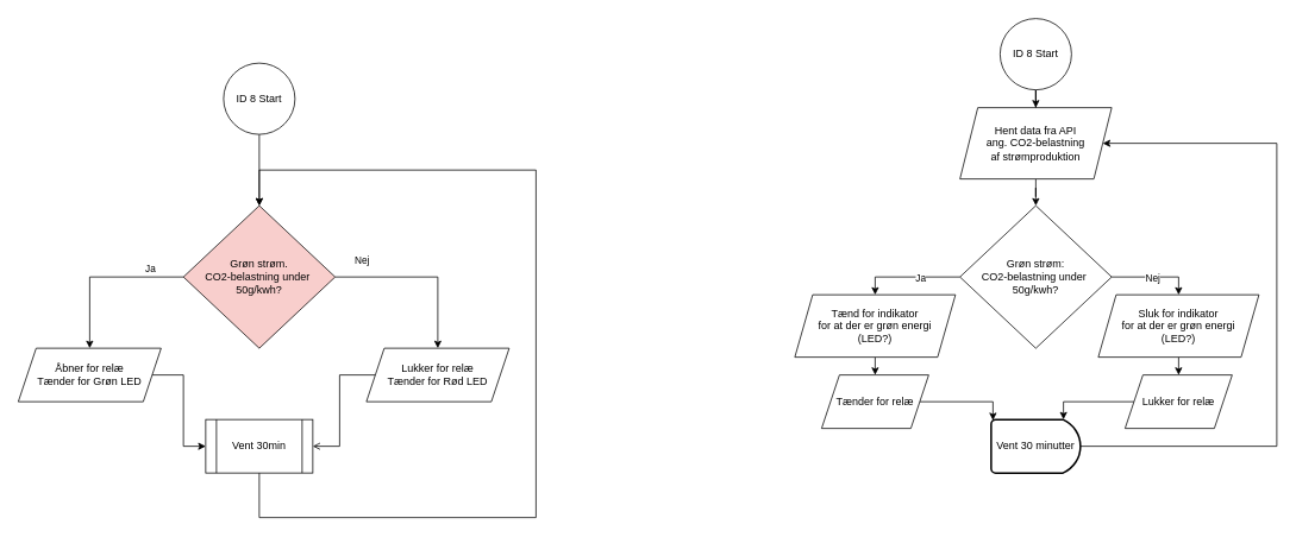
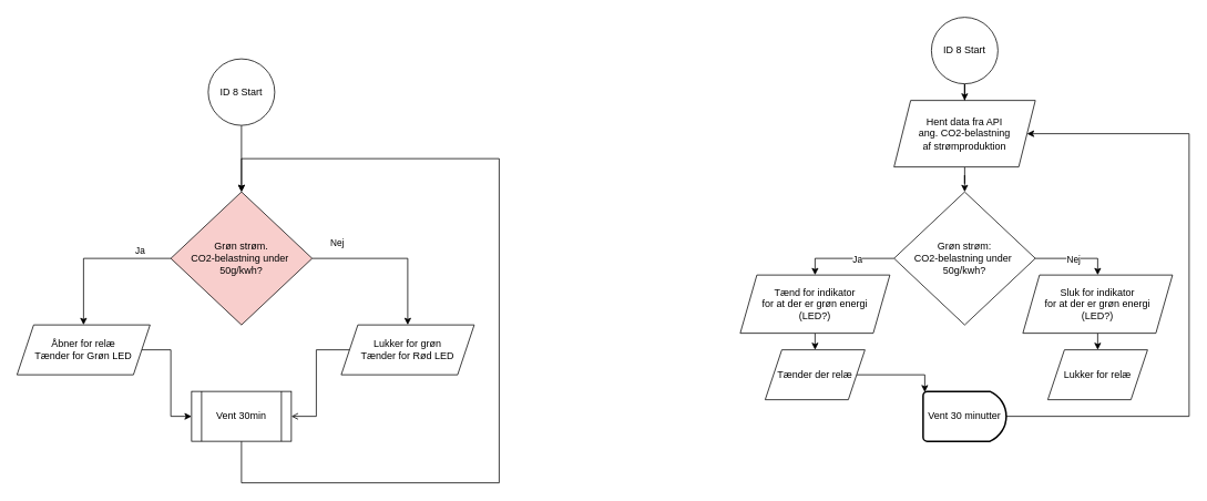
- <mxCell id="12" value="Lukker for relæ&lt;div&gt;Tænder for Rød LED&lt;/div&gt;" style="shape=parallelogram;perimeter=parallelogramPerimeter;whiteSpace=wrap;html=1;fixedSize=1;" parent="1" vertex="1"><mxGeometry x="410" y="390" width="160" height="60" as="geometry" /></mxCell>
+ <mxCell id="12" value="Lukker for grøn&lt;div&gt;Tænder for Rød LED&lt;/div&gt;" style="shape=parallelogram;perimeter=parallelogramPerimeter;whiteSpace=wrap;html=1;fixedSize=1;" parent="1" vertex="1"><mxGeometry x="410" y="390" width="160" height="60" as="geometry" /></mxCell>
- <mxCell id="22" value="Tænder for relæ" style="shape=parallelogram;perimeter=parallelogramPerimeter;whiteSpace=wrap;html=1;fixedSize=1;" parent="1" vertex="1"><mxGeometry x="920" y="420" width="120" height="60" as="geometry" /></mxCell>
+ <mxCell id="22" value="Tænder der relæ" style="shape=parallelogram;perimeter=parallelogramPerimeter;whiteSpace=wrap;html=1;fixedSize=1;" parent="1" vertex="1"><mxGeometry x="920" y="420" width="120" height="60" as="geometry" /></mxCell>
- <mxCell id="23" style="edgeStyle=orthogonalEdgeStyle;rounded=0;orthogonalLoop=1;jettySize=auto;html=1;entryX=0.81;entryY=0;entryDx=0;entryDy=0;exitX=0;exitY=0.5;exitDx=0;exitDy=0;entryPerimeter=0;" parent="1" source="24" target="28" edge="1"><mxGeometry relative="1" as="geometry"><mxPoint x="1290" y="420" as="sourcePoint" /><mxPoint x="1220" y="500" as="targetPoint" /></mxGeometry></mxCell>
